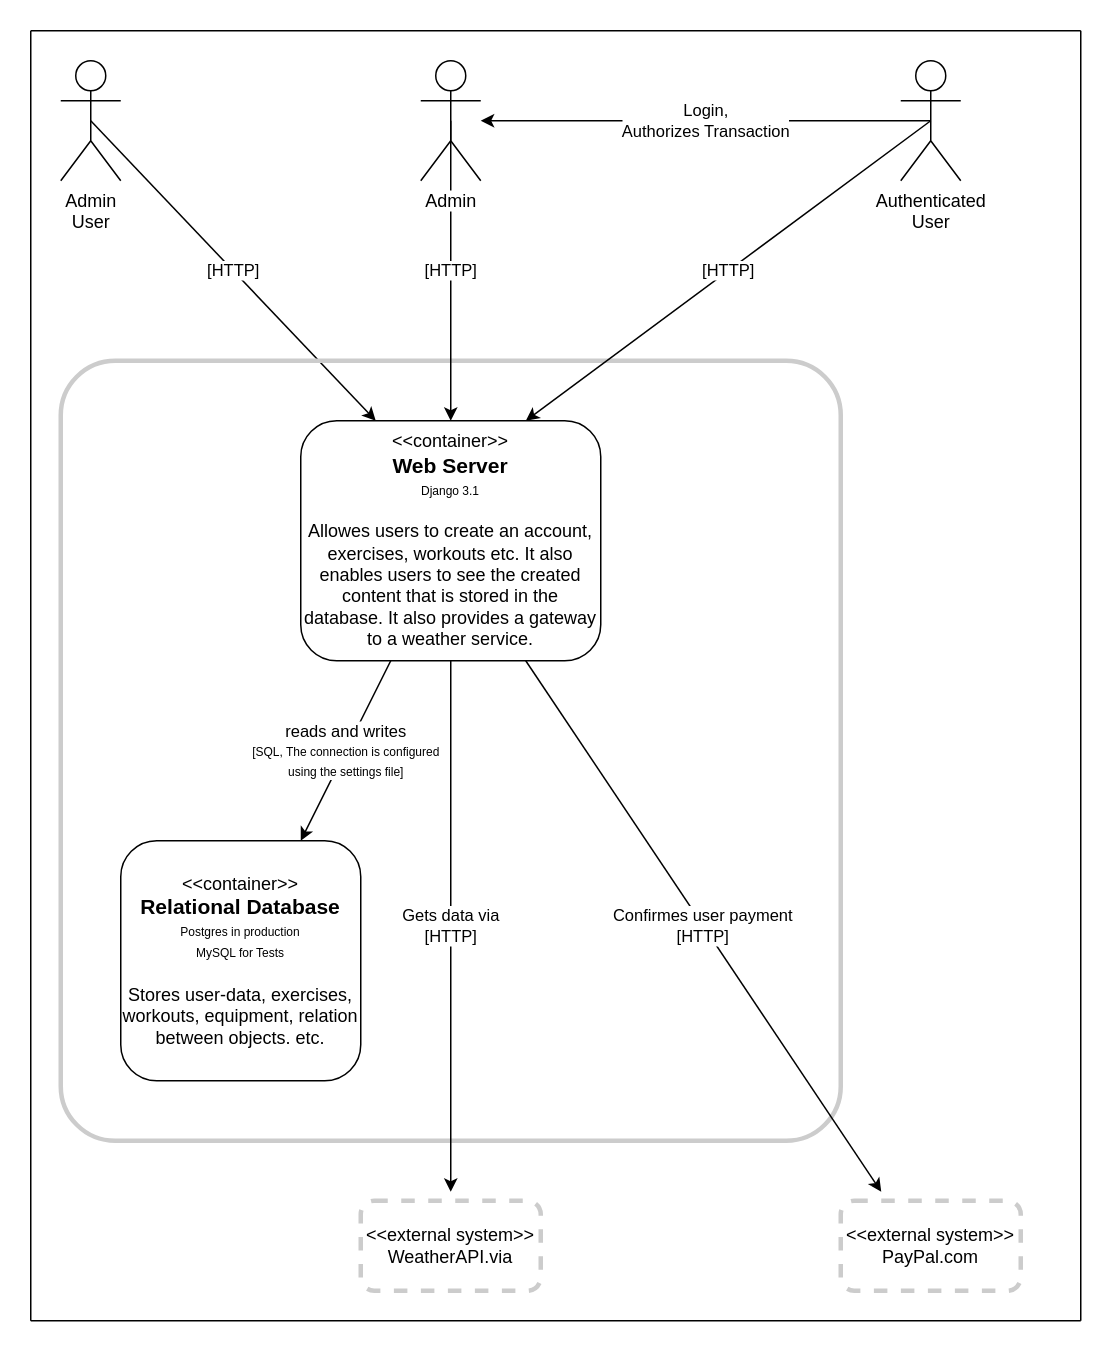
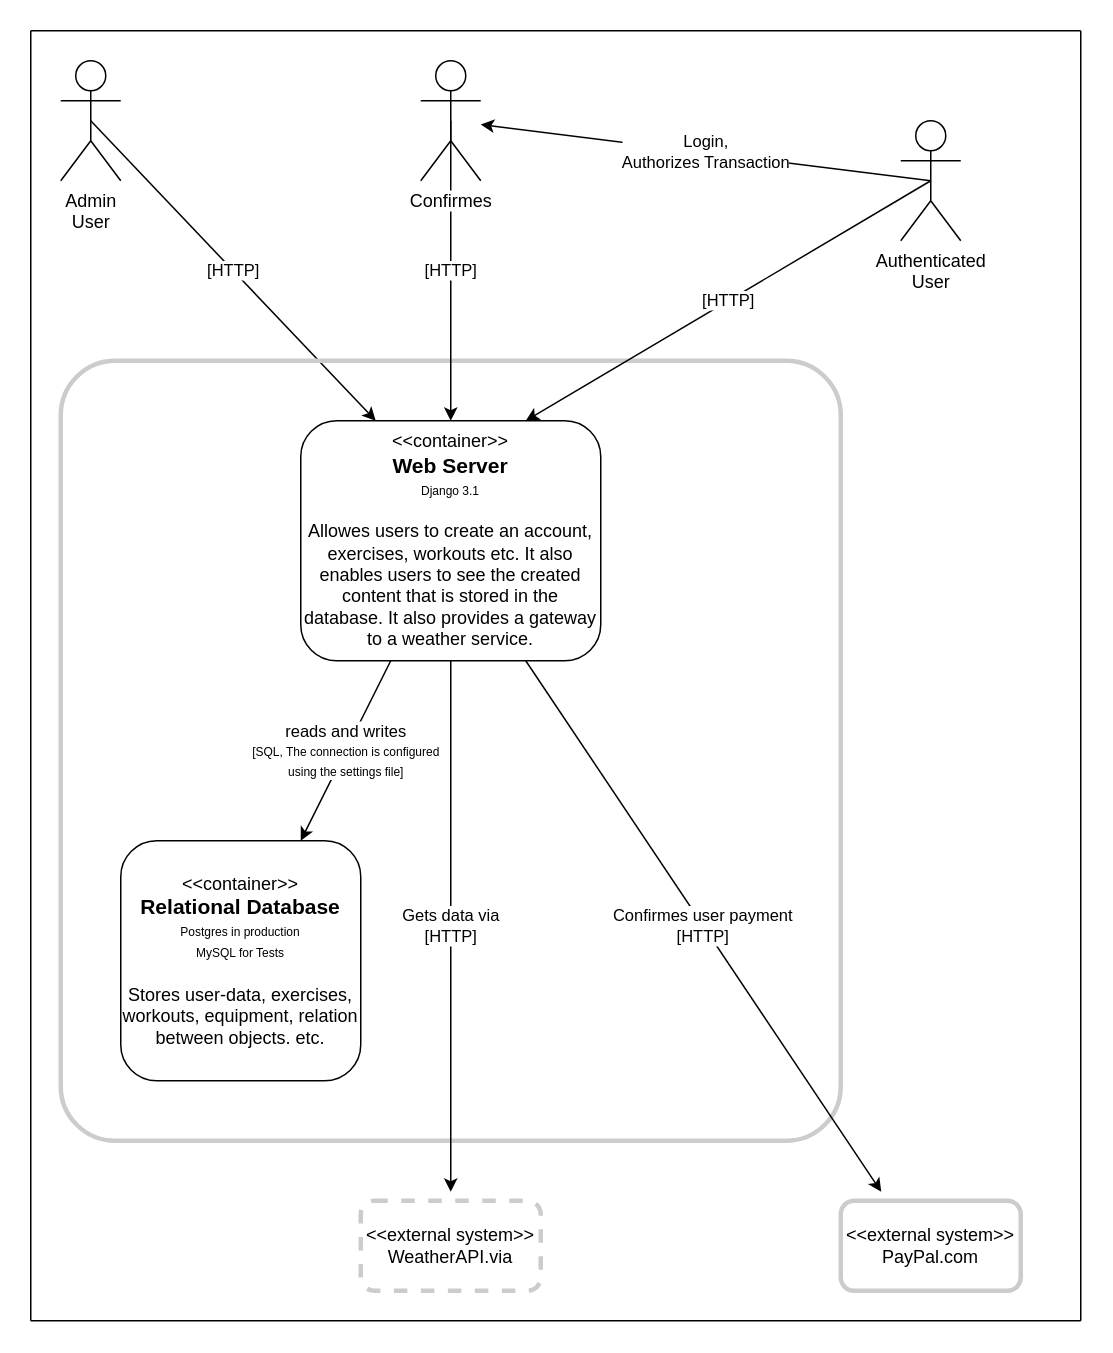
- <mxCell id="8" value="Authenticated&lt;br&gt;User" style="shape=umlActor;verticalLabelPosition=bottom;labelBackgroundColor=#ffffff;verticalAlign=top;html=1;outlineConnect=0;fillColor=none;gradientColor=none;" parent="1" vertex="1"><mxGeometry x="600" y="40" width="40" height="80" as="geometry" /></mxCell>
+ <mxCell id="8" value="Authenticated&lt;br&gt;User" style="shape=umlActor;verticalLabelPosition=bottom;labelBackgroundColor=#ffffff;verticalAlign=top;html=1;outlineConnect=0;fillColor=none;gradientColor=none;" parent="1" vertex="1"><mxGeometry x="600" y="80" width="40" height="80" as="geometry" /></mxCell>
- <mxCell id="10" value="Admin" style="shape=umlActor;verticalLabelPosition=bottom;labelBackgroundColor=#ffffff;verticalAlign=top;html=1;outlineConnect=0;fillColor=none;gradientColor=none;" parent="1" vertex="1"><mxGeometry x="280" y="40" width="40" height="80" as="geometry" /></mxCell>
+ <mxCell id="10" value="Confirmes" style="shape=umlActor;verticalLabelPosition=bottom;labelBackgroundColor=#ffffff;verticalAlign=top;html=1;outlineConnect=0;fillColor=none;gradientColor=none;" parent="1" vertex="1"><mxGeometry x="280" y="40" width="40" height="80" as="geometry" /></mxCell>
- <mxCell id="20" value="&amp;lt;&amp;lt;external system&amp;gt;&amp;gt;&lt;br&gt;PayPal.com" style="rounded=1;whiteSpace=wrap;html=1;fillColor=none;gradientColor=none;dashed=1;strokeWidth=3;perimeterSpacing=6;strokeColor=#CCCCCC;" vertex="1" parent="1"><mxGeometry x="560" y="800" width="120" height="60" as="geometry" /></mxCell>
+ <mxCell id="20" value="&amp;lt;&amp;lt;external system&amp;gt;&amp;gt;&lt;br&gt;PayPal.com" style="rounded=1;whiteSpace=wrap;html=1;fillColor=none;gradientColor=none;dashed=0;strokeWidth=3;perimeterSpacing=6;strokeColor=#CCCCCC;" vertex="1" parent="1"><mxGeometry x="560" y="800" width="120" height="60" as="geometry" /></mxCell>
